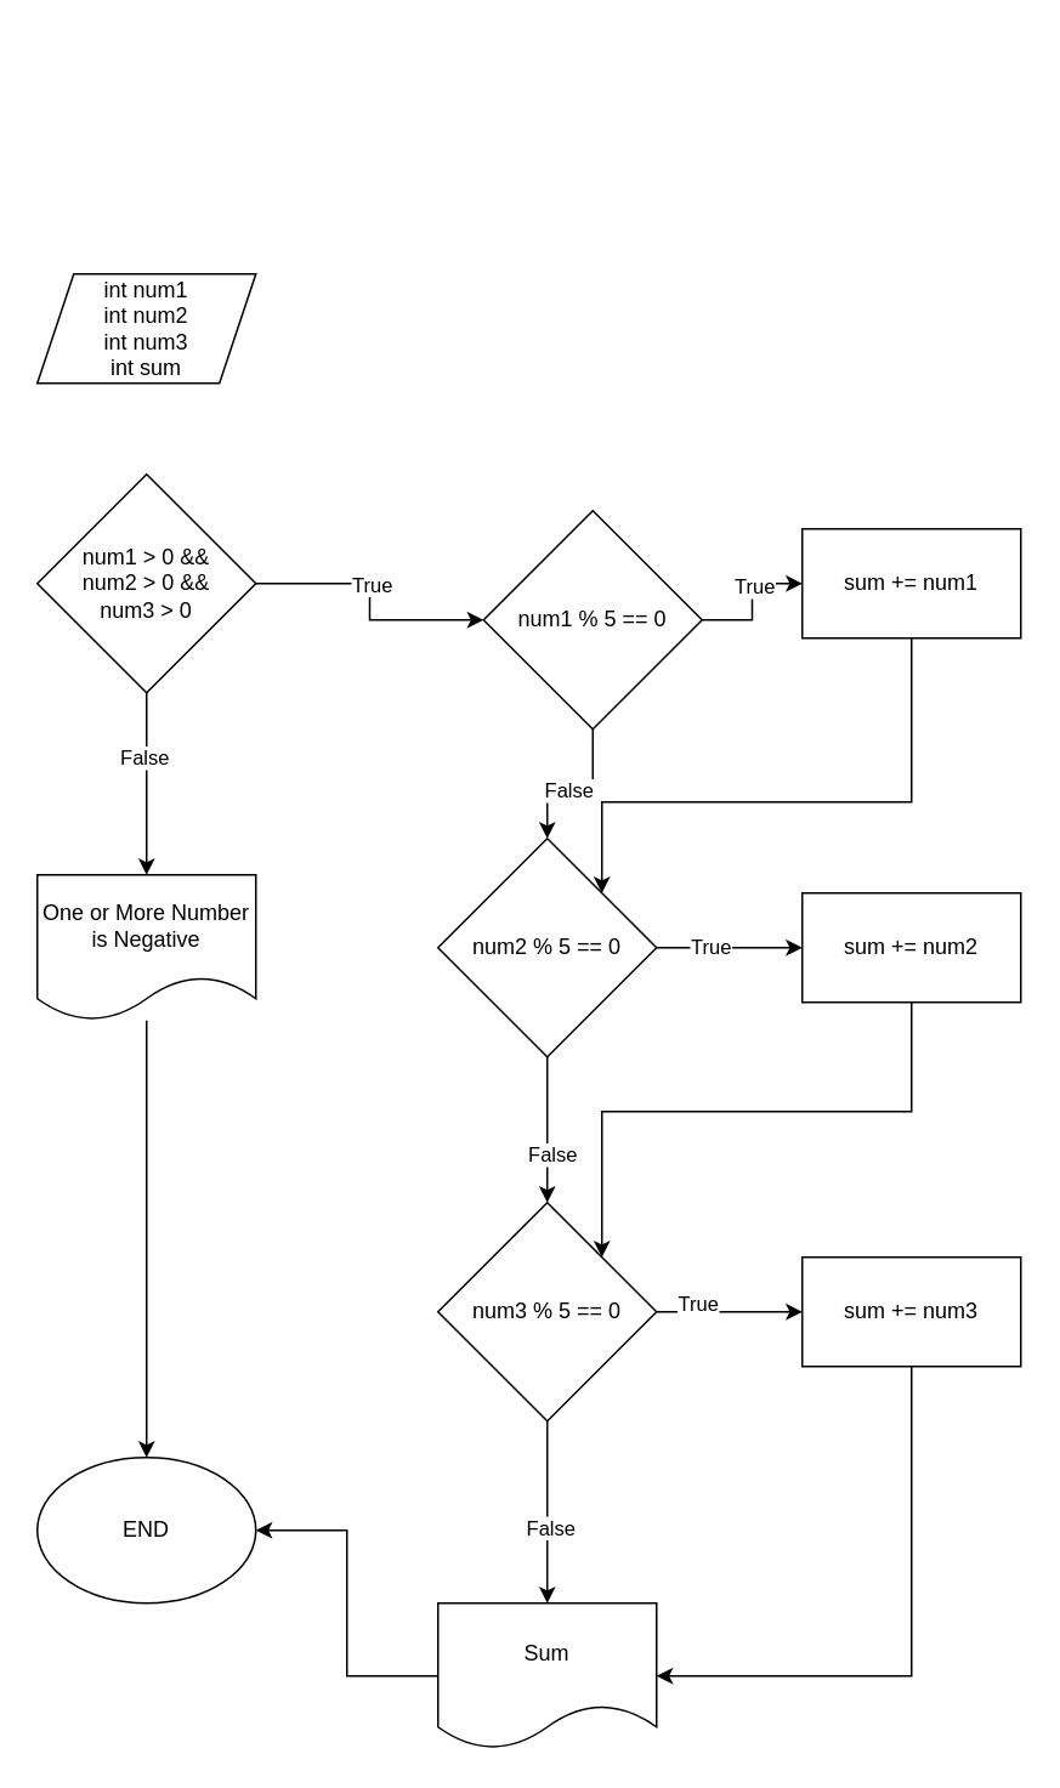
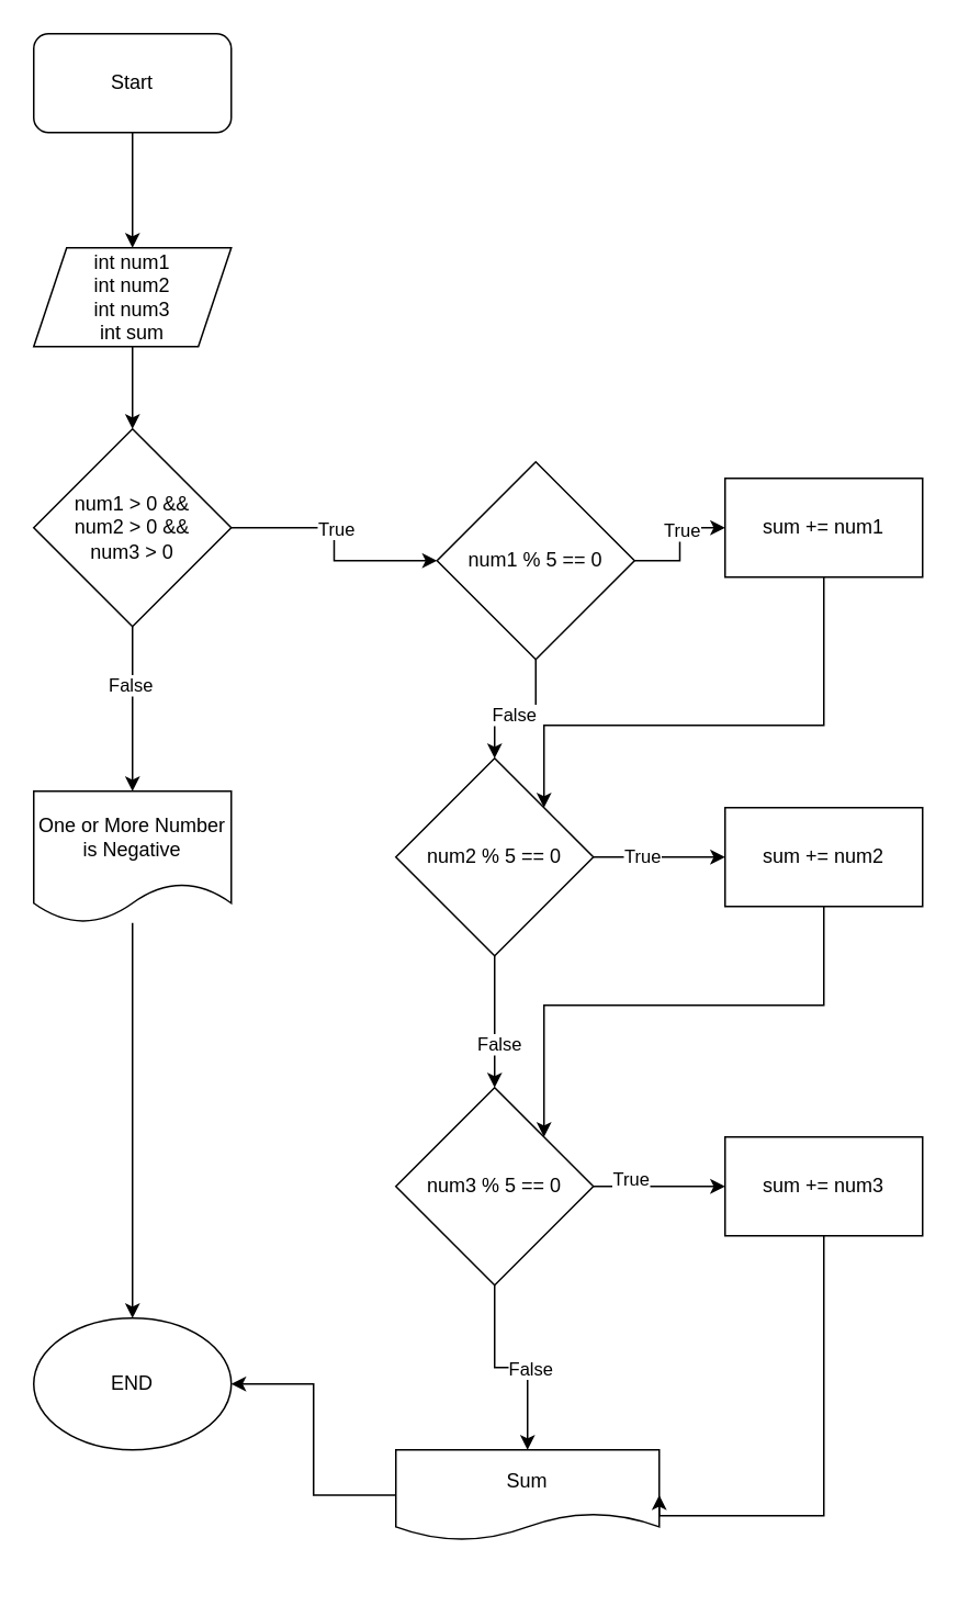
+ <mxCell id="3" value="Start" style="rounded=1;whiteSpace=wrap;html=1;" vertex="1" parent="1"><mxGeometry x="20" y="20" width="120" height="60" as="geometry" /></mxCell>
+ <mxCell id="2" style="edgeStyle=orthogonalEdgeStyle;rounded=0;orthogonalLoop=1;jettySize=auto;html=1;entryX=0.5;entryY=0;entryDx=0;entryDy=0;" edge="1" parent="1" source="3" target="5"><mxGeometry relative="1" as="geometry" /></mxCell>
+ <mxCell id="4" value="" style="edgeStyle=orthogonalEdgeStyle;rounded=0;orthogonalLoop=1;jettySize=auto;html=1;" edge="1" parent="1" source="5" target="10"><mxGeometry relative="1" as="geometry" /></mxCell>
- <mxCell id="31" value="Sum" style="shape=document;whiteSpace=wrap;html=1;boundedLbl=1;" vertex="1" parent="1"><mxGeometry x="240" y="880" width="120" height="80" as="geometry" /></mxCell>
+ <mxCell id="31" value="Sum" style="shape=document;whiteSpace=wrap;html=1;boundedLbl=1;" vertex="1" parent="1"><mxGeometry x="240" y="880" width="160" height="55" as="geometry" /></mxCell>
